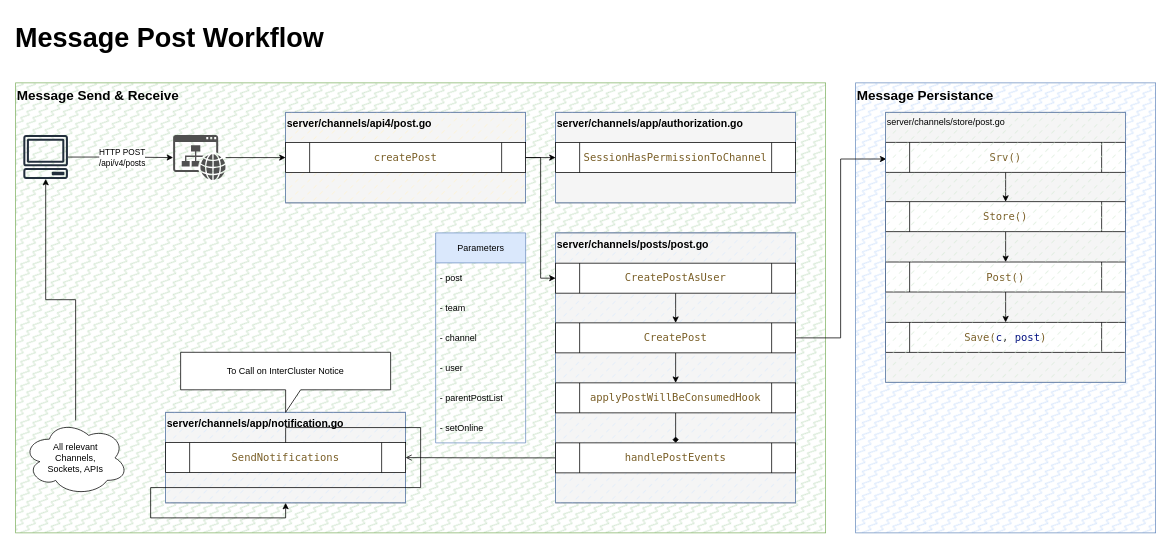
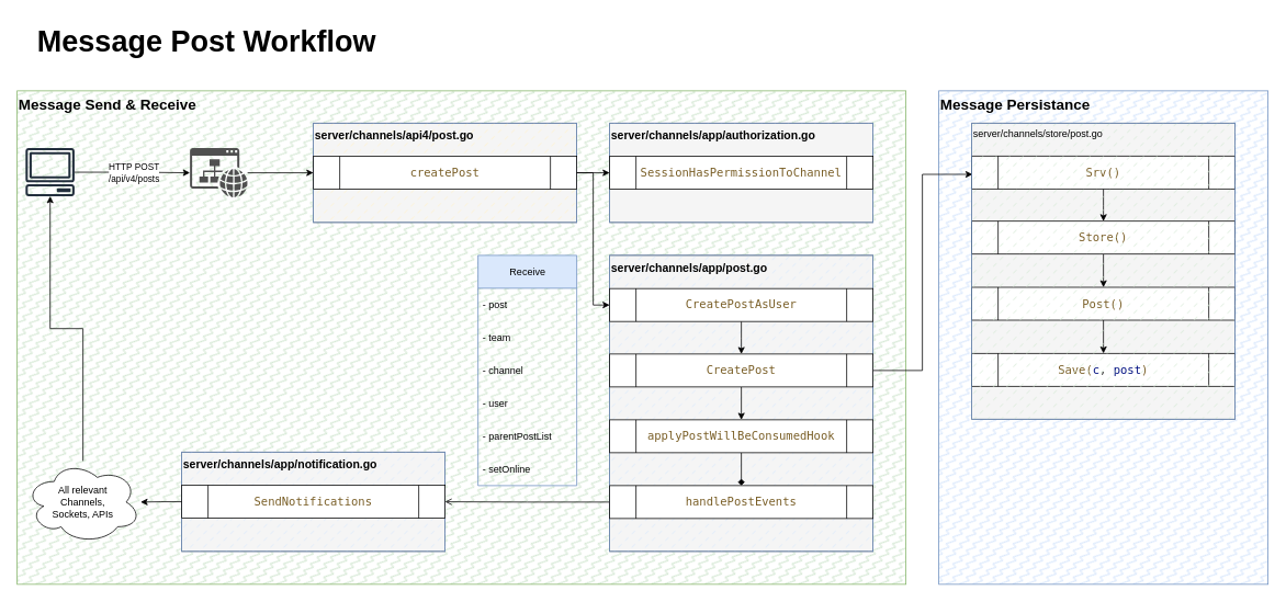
- <mxCell id="10" value="Message Post Workflow" style="text;html=1;align=center;verticalAlign=middle;resizable=0;points=[];autosize=1;strokeColor=none;fillColor=none;fontSize=36;fontStyle=1" vertex="1" parent="1"><mxGeometry x="20" y="20" width="410" height="60" as="geometry" /></mxCell>
+ <mxCell id="10" value="Message Post Workflow" style="text;html=1;align=center;verticalAlign=middle;resizable=0;points=[];autosize=1;strokeColor=none;fillColor=none;fontSize=36;fontStyle=1" vertex="1" parent="1"><mxGeometry x="45" y="20" width="410" height="60" as="geometry" /></mxCell>
- <mxCell id="36" value="&lt;span style=&quot;text-align: center; text-wrap: nowrap;&quot;&gt;&lt;font style=&quot;font-size: 14px;&quot;&gt;&lt;b&gt;server/channels/posts/post.go&lt;/b&gt;&lt;/font&gt;&lt;/span&gt;" style="whiteSpace=wrap;html=1;fillStyle=dashed;fillColor=#dae8fc;strokeColor=#6c8ebf;verticalAlign=top;align=left;" vertex="1" parent="35"><mxGeometry width="320" height="360" as="geometry" /></mxCell>
+ <mxCell id="36" value="&lt;span style=&quot;text-align: center; text-wrap: nowrap;&quot;&gt;&lt;font style=&quot;font-size: 14px;&quot;&gt;&lt;b&gt;server/channels/app/post.go&lt;/b&gt;&lt;/font&gt;&lt;/span&gt;" style="whiteSpace=wrap;html=1;fillStyle=dashed;fillColor=#dae8fc;strokeColor=#6c8ebf;verticalAlign=top;align=left;" vertex="1" parent="35"><mxGeometry width="320" height="360" as="geometry" /></mxCell>
- <mxCell id="11" value="Parameters" style="swimlane;fontStyle=0;childLayout=stackLayout;horizontal=1;startSize=40;fillColor=#dae8fc;horizontalStack=0;resizeParent=1;resizeParentMax=0;resizeLast=0;collapsible=1;marginBottom=0;html=1;strokeColor=#6c8ebf;" vertex="1" parent="1"><mxGeometry x="580" y="310" width="120" height="280" as="geometry"><mxRectangle x="600" y="720" width="120" height="40" as="alternateBounds" /></mxGeometry></mxCell>
+ <mxCell id="11" value="Receive" style="swimlane;fontStyle=0;childLayout=stackLayout;horizontal=1;startSize=40;fillColor=#dae8fc;horizontalStack=0;resizeParent=1;resizeParentMax=0;resizeLast=0;collapsible=1;marginBottom=0;html=1;strokeColor=#6c8ebf;" vertex="1" parent="1"><mxGeometry x="580" y="310" width="120" height="280" as="geometry"><mxRectangle x="600" y="720" width="120" height="40" as="alternateBounds" /></mxGeometry></mxCell>
- <mxCell id="34" value="To Call on InterCluster Notice" style="shape=callout;whiteSpace=wrap;html=1;perimeter=calloutPerimeter;" vertex="1" parent="1"><mxGeometry x="240" y="469.23" width="280" height="80" as="geometry" /></mxCell>
- <mxCell id="33" value="" style="edgeStyle=orthogonalEdgeStyle;rounded=0;orthogonalLoop=1;jettySize=auto;html=1;" edge="1" parent="1" source="30" target="29"><mxGeometry relative="1" as="geometry" /></mxCell>
+ <mxCell id="33" value="" style="edgeStyle=orthogonalEdgeStyle;rounded=0;orthogonalLoop=1;jettySize=auto;html=1;" edge="1" parent="1" source="30" target="32"><mxGeometry relative="1" as="geometry" /></mxCell>
